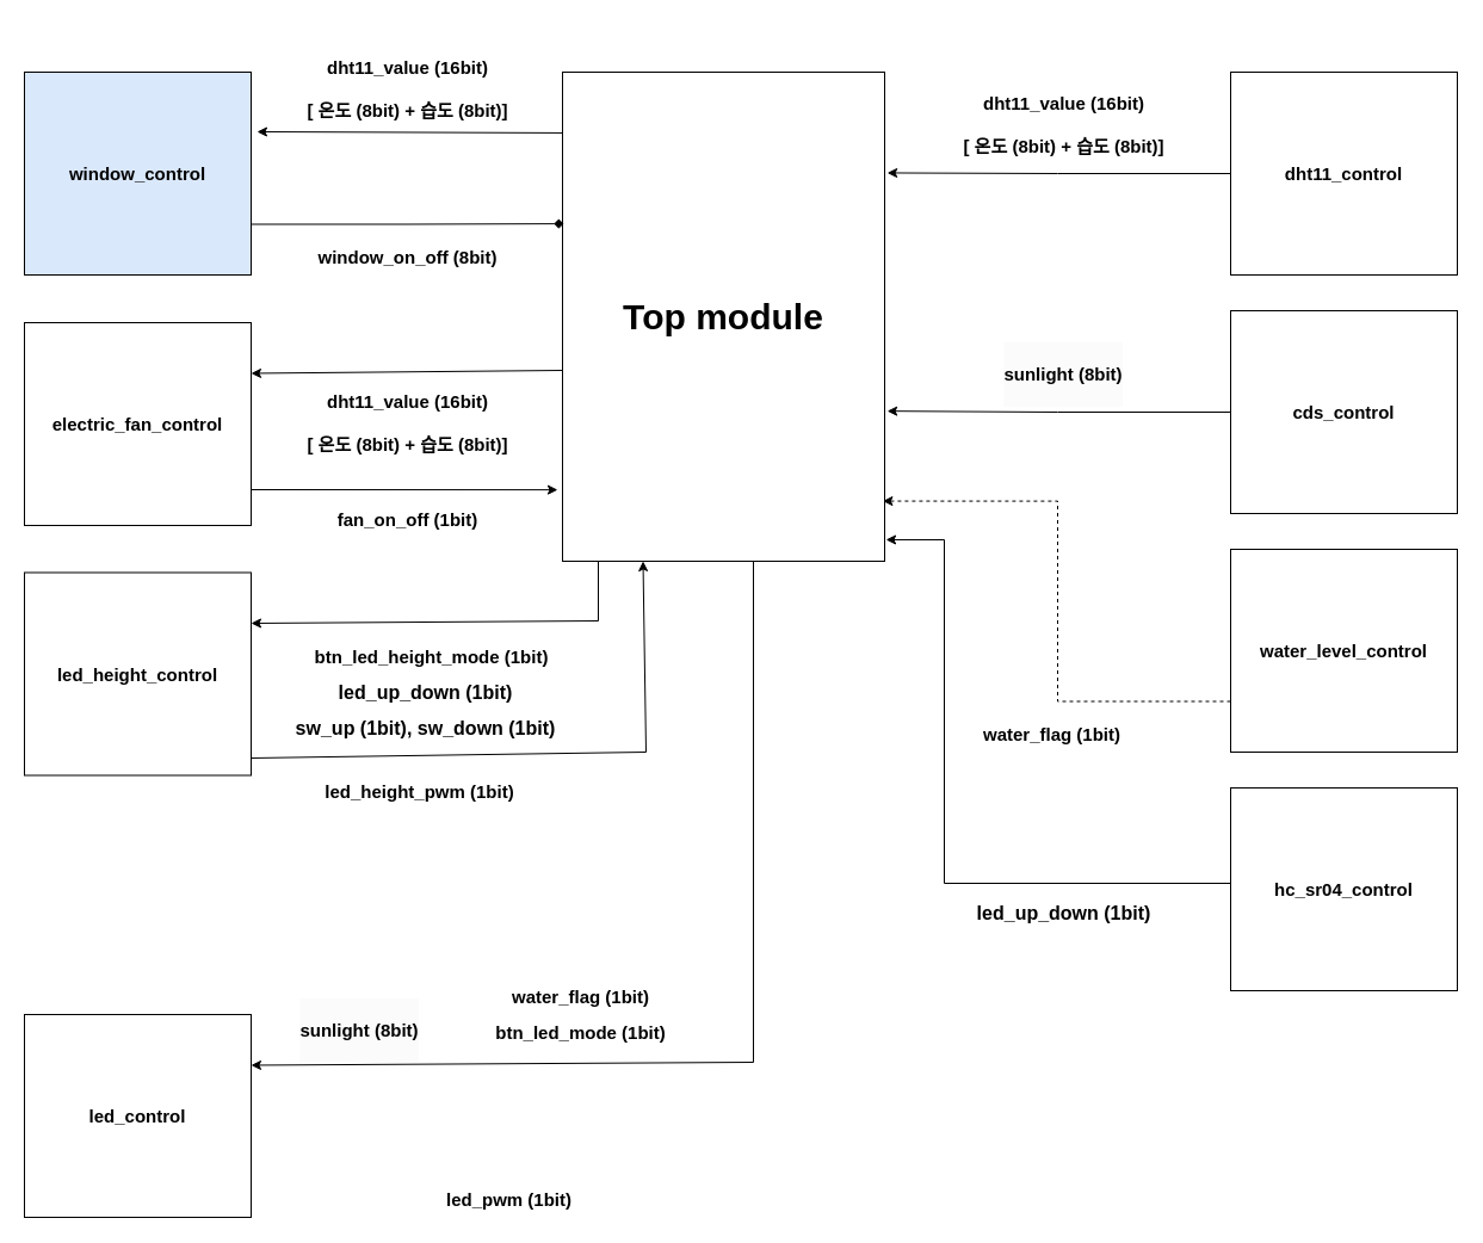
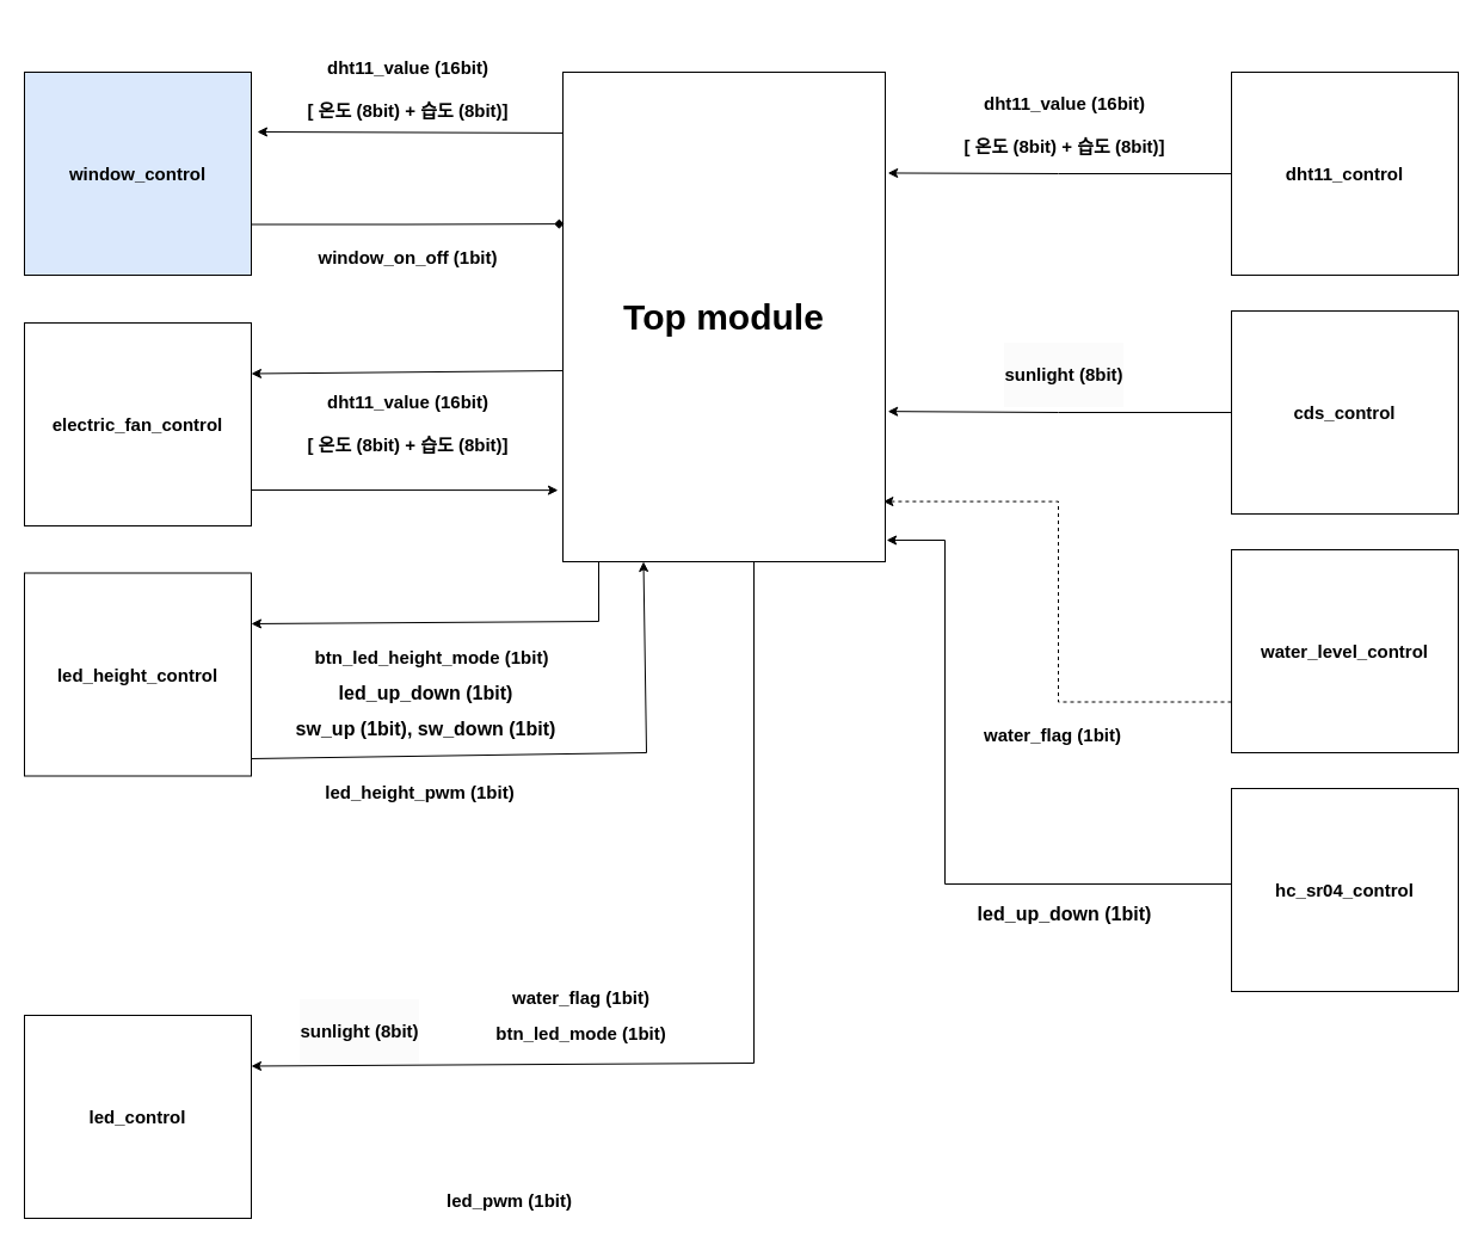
- <mxCell id="19" value="&lt;font style=&quot;font-size: 15px;&quot;&gt;&lt;b&gt;window_on_off (8bit)&lt;/b&gt;&lt;/font&gt;" style="text;html=1;align=center;verticalAlign=middle;resizable=0;points=[];autosize=1;strokeColor=none;fillColor=none;" parent="1" vertex="1"><mxGeometry x="256" y="200" width="170" height="30" as="geometry" /></mxCell>
+ <mxCell id="19" value="&lt;font style=&quot;font-size: 15px;&quot;&gt;&lt;b&gt;window_on_off (1bit)&lt;/b&gt;&lt;/font&gt;" style="text;html=1;align=center;verticalAlign=middle;resizable=0;points=[];autosize=1;strokeColor=none;fillColor=none;" parent="1" vertex="1"><mxGeometry x="256" y="200" width="170" height="30" as="geometry" /></mxCell>
- <mxCell id="24" value="&lt;b&gt;&lt;font style=&quot;font-size: 15px;&quot;&gt;fan_on_off (1bit)&lt;/font&gt;&lt;/b&gt;" style="text;html=1;align=center;verticalAlign=middle;resizable=0;points=[];autosize=1;strokeColor=none;fillColor=none;" parent="1" vertex="1"><mxGeometry x="271" y="420" width="140" height="30" as="geometry" /></mxCell>
